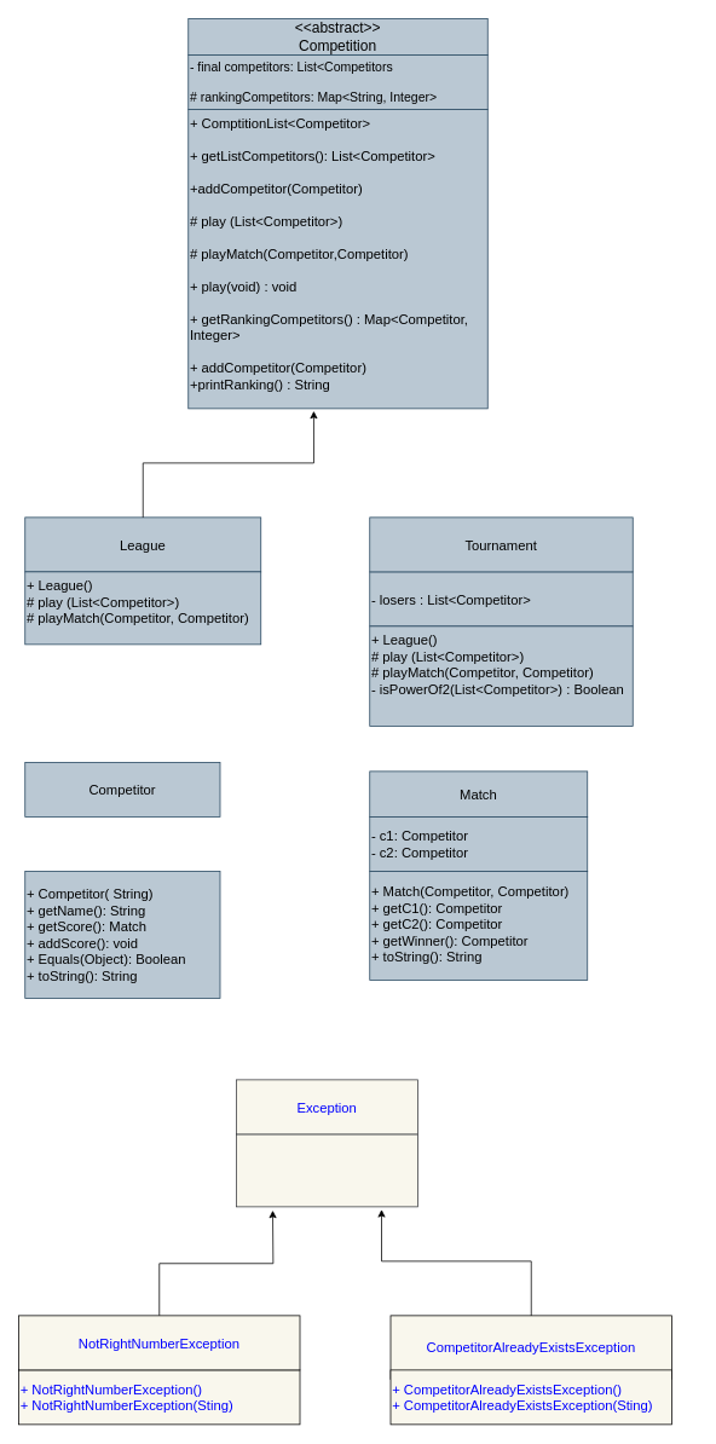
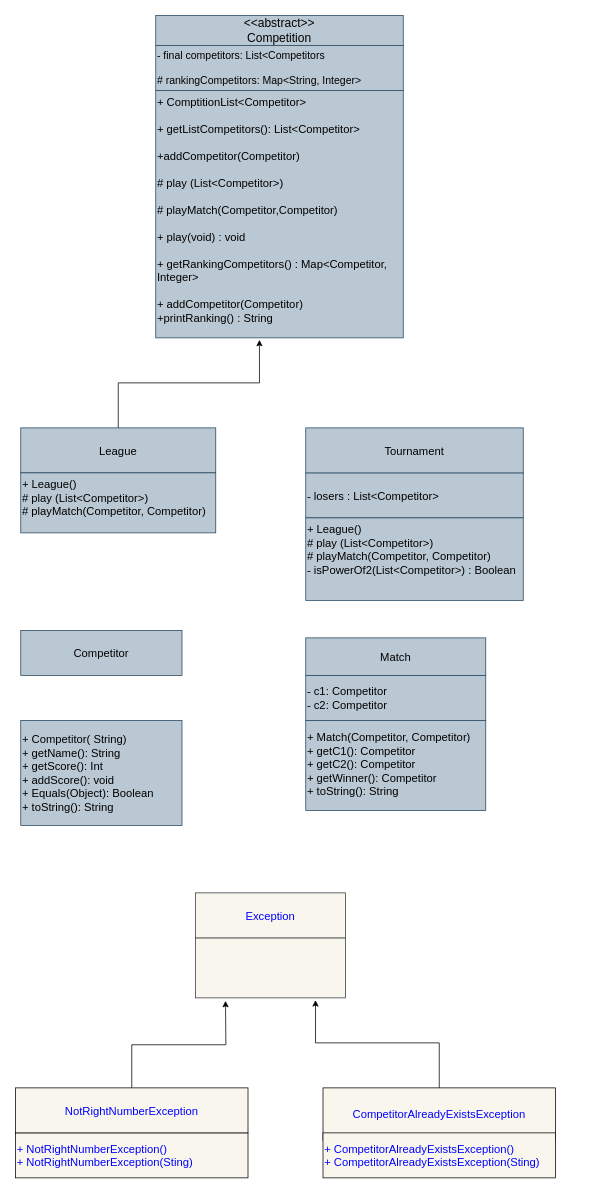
- <mxCell id="17" value="+ Competitor( String)&lt;br&gt;&lt;div style=&quot;&quot;&gt;&lt;span&gt;+ getName(): String&lt;/span&gt;&lt;/div&gt;+ getScore(): Match&lt;br&gt;+ addScore(): void&lt;br&gt;&lt;div style=&quot;&quot;&gt;&lt;span&gt;+ Equals(Object): Boolean&lt;/span&gt;&lt;/div&gt;+ toString(): String&lt;br&gt;" style="rounded=0;whiteSpace=wrap;html=1;fillColor=#bac8d3;strokeColor=#23445d;fontColor=#000000;fontSize=15;align=left;" parent="1" vertex="1"><mxGeometry x="27" y="960" width="215" height="140" as="geometry" /></mxCell>
+ <mxCell id="17" value="+ Competitor( String)&lt;br&gt;&lt;div style=&quot;&quot;&gt;&lt;span&gt;+ getName(): String&lt;/span&gt;&lt;/div&gt;+ getScore(): Int&lt;br&gt;+ addScore(): void&lt;br&gt;&lt;div style=&quot;&quot;&gt;&lt;span&gt;+ Equals(Object): Boolean&lt;/span&gt;&lt;/div&gt;+ toString(): String&lt;br&gt;" style="rounded=0;whiteSpace=wrap;html=1;fillColor=#bac8d3;strokeColor=#23445d;fontColor=#000000;fontSize=15;align=left;" parent="1" vertex="1"><mxGeometry x="27" y="960" width="215" height="140" as="geometry" /></mxCell>
